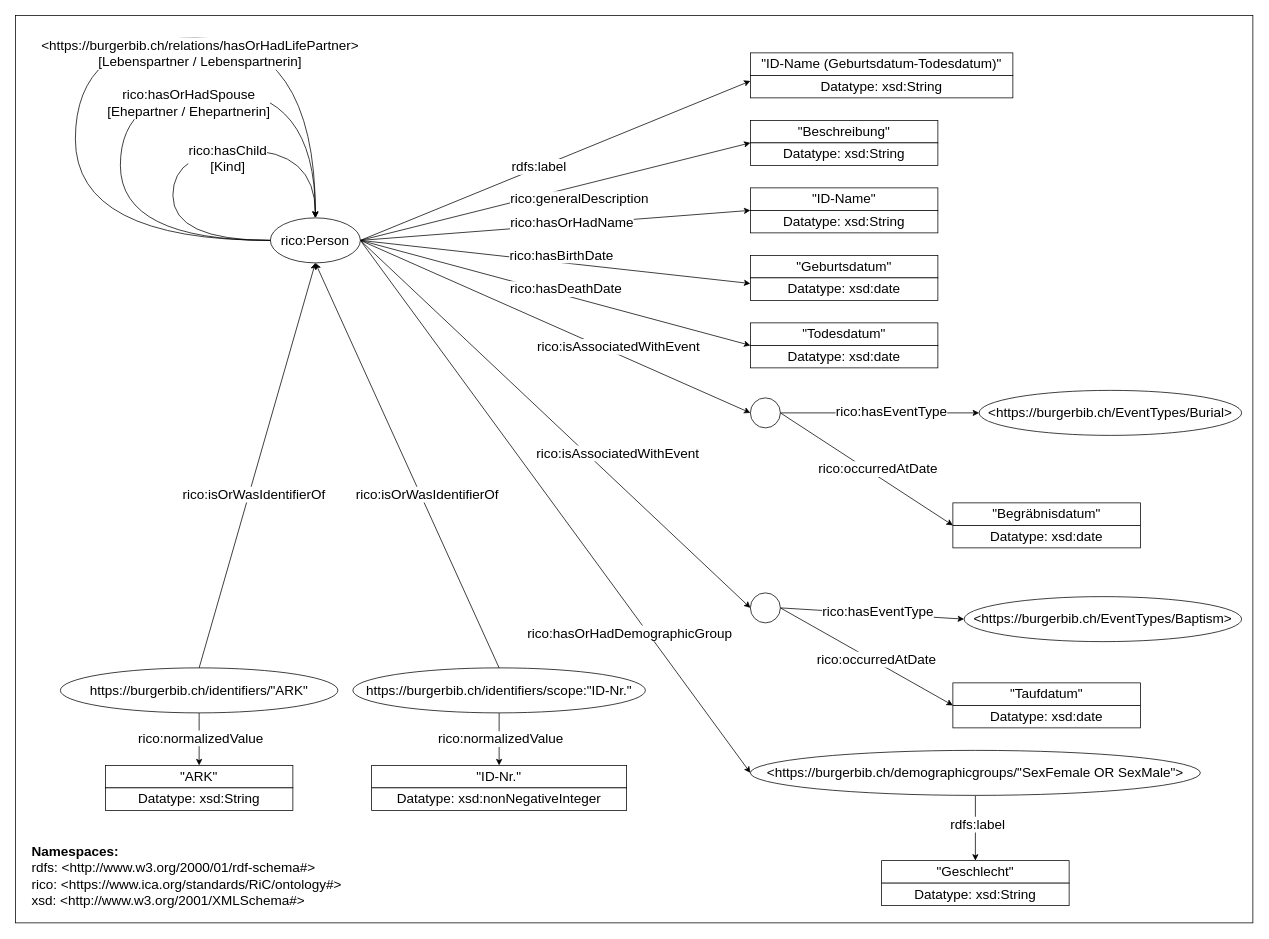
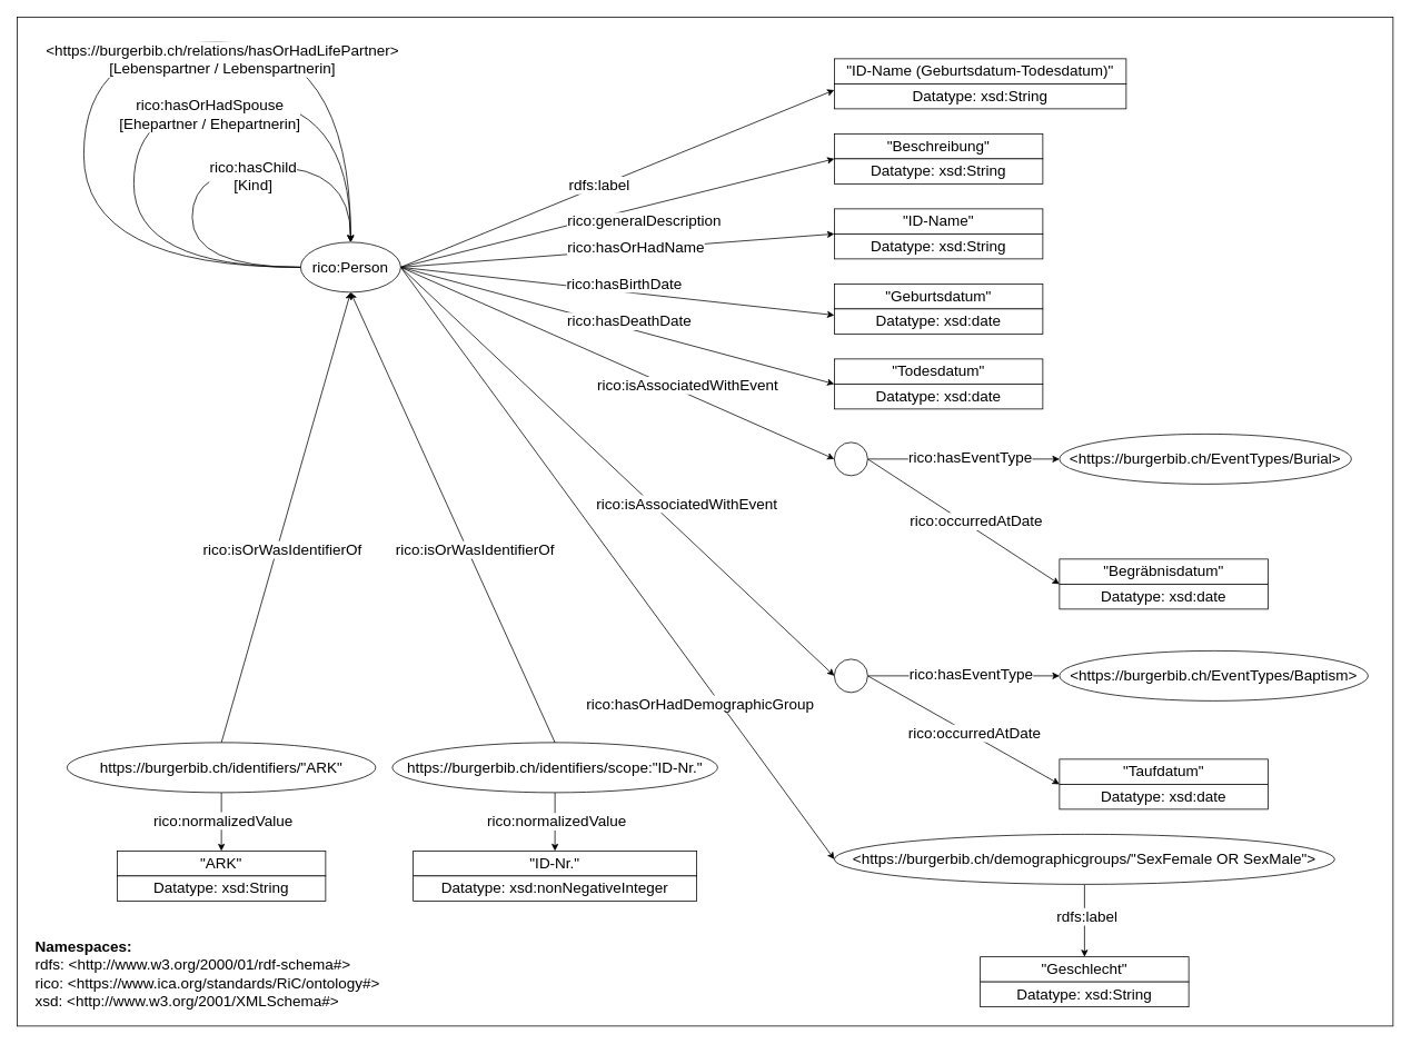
- <mxCell id="26" value="&amp;lt;https://burgerbib.ch/EventTypes/Burial&amp;gt;" style="ellipse;whiteSpace=wrap;html=1;labelBackgroundColor=#FFFFFF;fontFamily=Arial;fontSize=18;" parent="1" vertex="1"><mxGeometry x="1305" y="520" width="350" height="60" as="geometry" /></mxCell>
+ <mxCell id="26" value="&amp;lt;https://burgerbib.ch/EventTypes/Burial&amp;gt;" style="ellipse;whiteSpace=wrap;html=1;labelBackgroundColor=#FFFFFF;fontFamily=Arial;fontSize=18;" parent="1" vertex="1"><mxGeometry x="1270" y="520" width="350" height="60" as="geometry" /></mxCell>
- <mxCell id="23" value="&amp;lt;https://burgerbib.ch/EventTypes/Baptism&amp;gt;" style="ellipse;whiteSpace=wrap;html=1;labelBackgroundColor=#FFFFFF;fontFamily=Arial;fontSize=18;" parent="1" vertex="1"><mxGeometry x="1285" y="795" width="370" height="60" as="geometry" /></mxCell>
+ <mxCell id="23" value="&amp;lt;https://burgerbib.ch/EventTypes/Baptism&amp;gt;" style="ellipse;whiteSpace=wrap;html=1;labelBackgroundColor=#FFFFFF;fontFamily=Arial;fontSize=18;" parent="1" vertex="1"><mxGeometry x="1270" y="780" width="370" height="60" as="geometry" /></mxCell>
